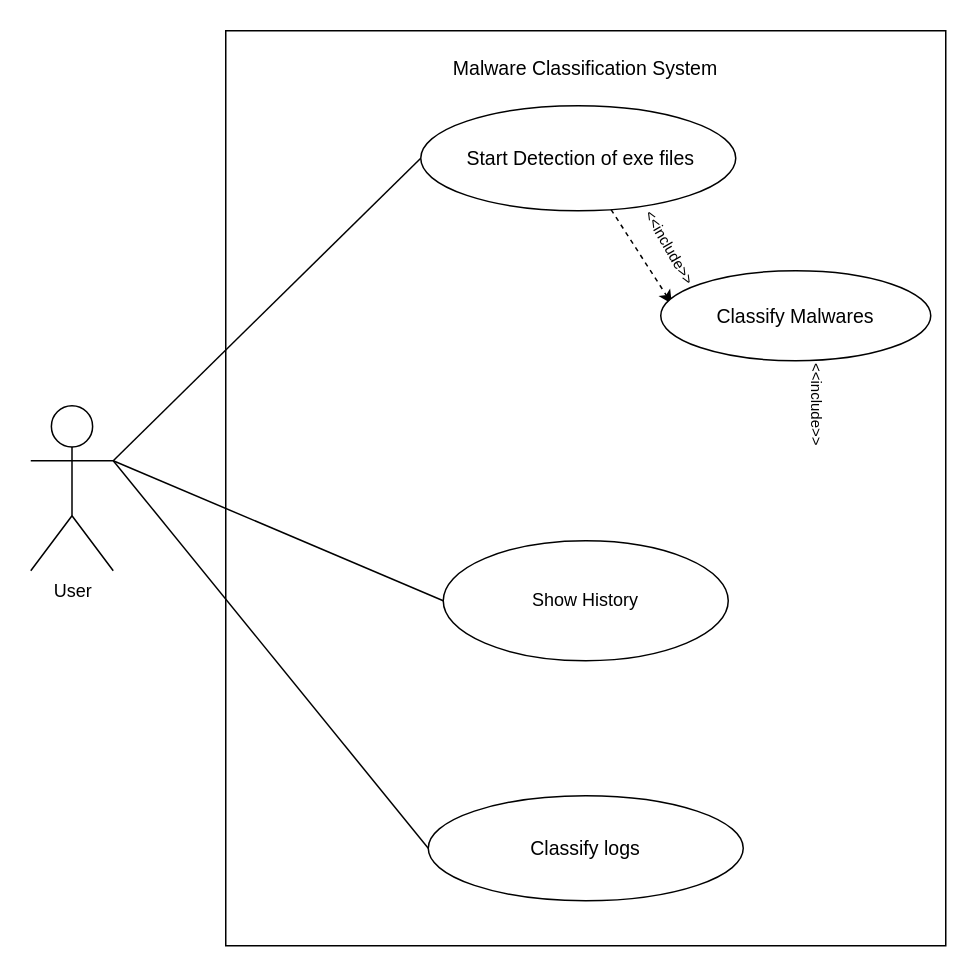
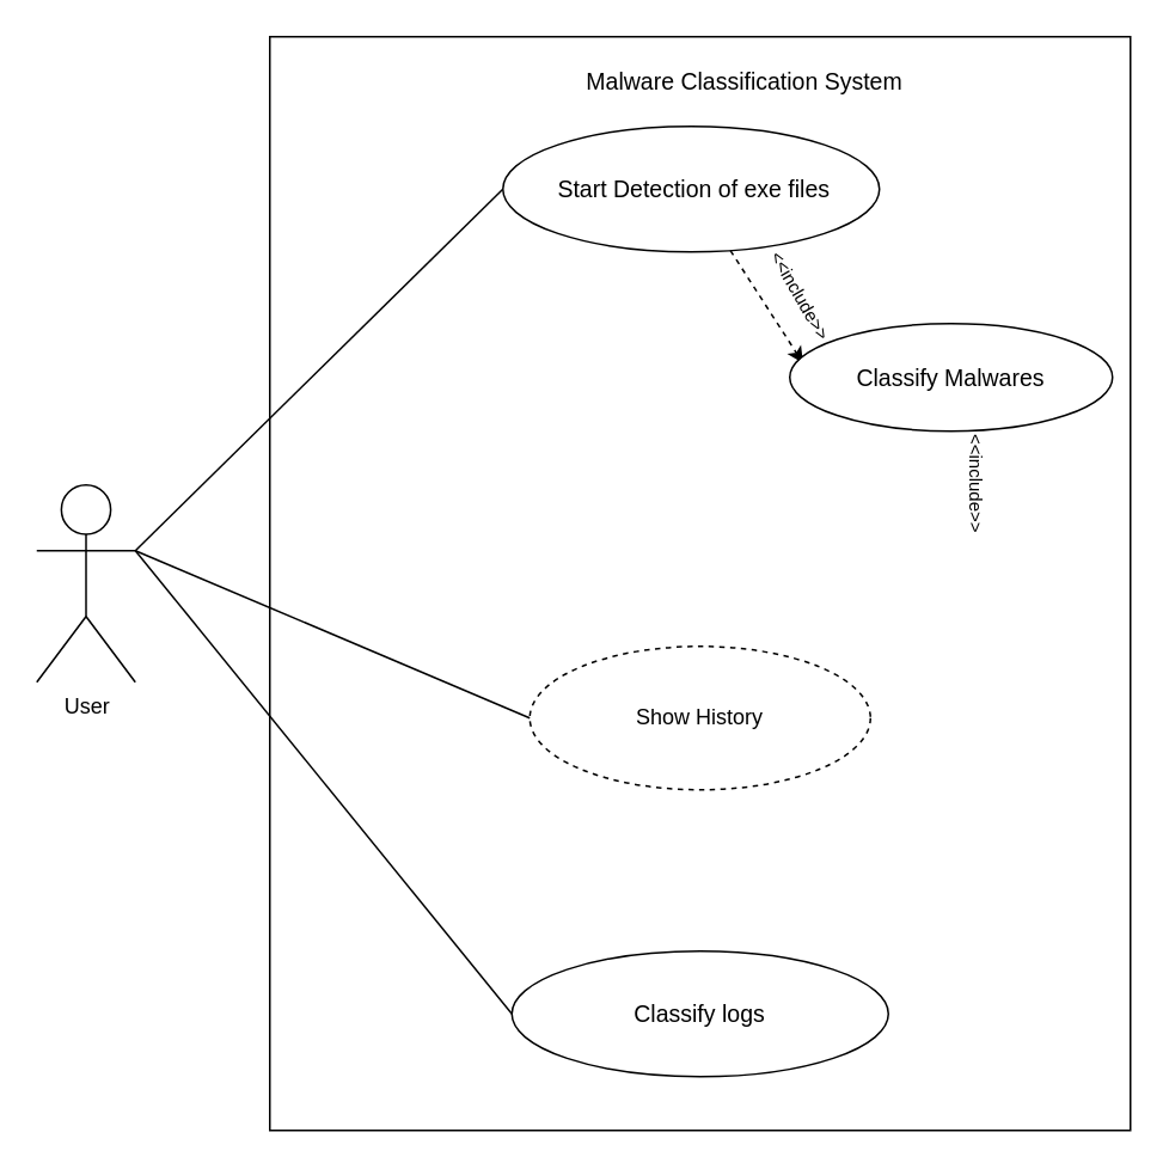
- <mxCell id="12" value="&lt;span style=&quot;font-size: 13px;&quot;&gt;Malware Classification System&lt;/span&gt;" style="text;html=1;strokeColor=none;fillColor=none;align=center;verticalAlign=middle;whiteSpace=wrap;rounded=0;" parent="1" vertex="1"><mxGeometry x="245" y="30" width="290" height="30" as="geometry" /></mxCell>
+ <mxCell id="12" value="&lt;span style=&quot;font-size: 13px;&quot;&gt;Malware Classification System&lt;/span&gt;" style="text;html=1;strokeColor=none;fillColor=none;align=center;verticalAlign=middle;whiteSpace=wrap;rounded=0;" parent="1" vertex="1"><mxGeometry x="270" y="30" width="290" height="30" as="geometry" /></mxCell>
- <mxCell id="13" value="Show History" style="ellipse;whiteSpace=wrap;html=1;" vertex="1" parent="1"><mxGeometry x="295" y="360" width="190" height="80" as="geometry" /></mxCell>
+ <mxCell id="13" value="Show History" style="ellipse;whiteSpace=wrap;html=1;dashed=1;" vertex="1" parent="1"><mxGeometry x="295" y="360" width="190" height="80" as="geometry" /></mxCell>
